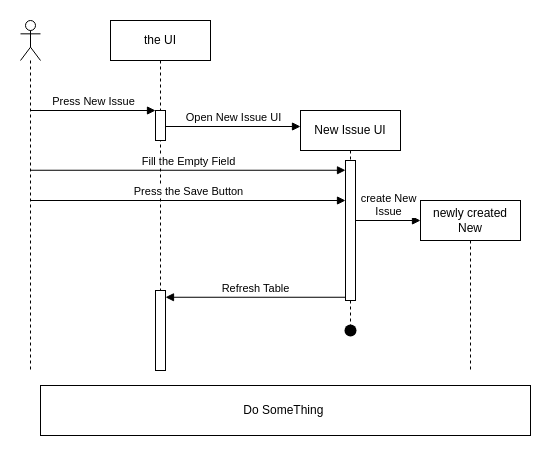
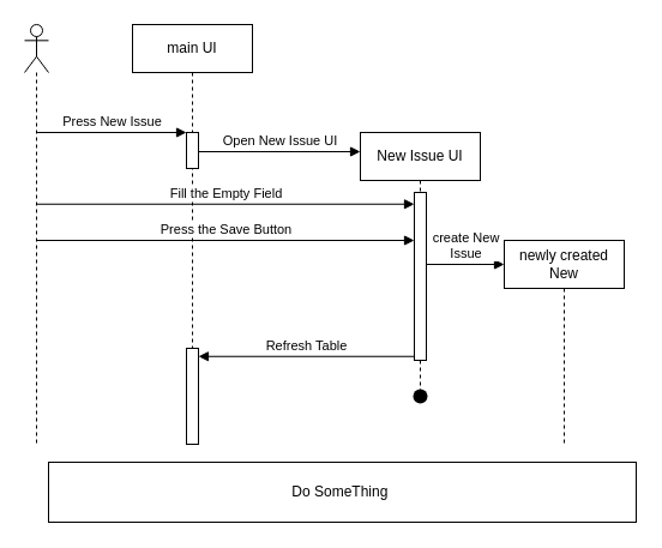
- <mxCell id="3" value="the UI" style="shape=umlLifeline;perimeter=lifelinePerimeter;whiteSpace=wrap;html=1;container=1;dropTarget=0;collapsible=0;recursiveResize=0;outlineConnect=0;portConstraint=eastwest;newEdgeStyle={&quot;curved&quot;:0,&quot;rounded&quot;:0};" vertex="1" parent="1"><mxGeometry x="110" y="20" width="100" height="300" as="geometry" /></mxCell>
+ <mxCell id="3" value="main UI" style="shape=umlLifeline;perimeter=lifelinePerimeter;whiteSpace=wrap;html=1;container=1;dropTarget=0;collapsible=0;recursiveResize=0;outlineConnect=0;portConstraint=eastwest;newEdgeStyle={&quot;curved&quot;:0,&quot;rounded&quot;:0};" vertex="1" parent="1"><mxGeometry x="110" y="20" width="100" height="300" as="geometry" /></mxCell>
